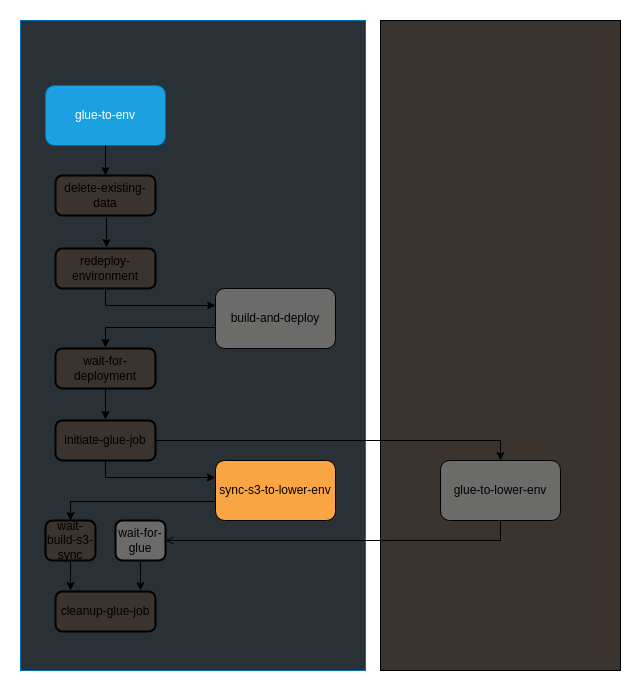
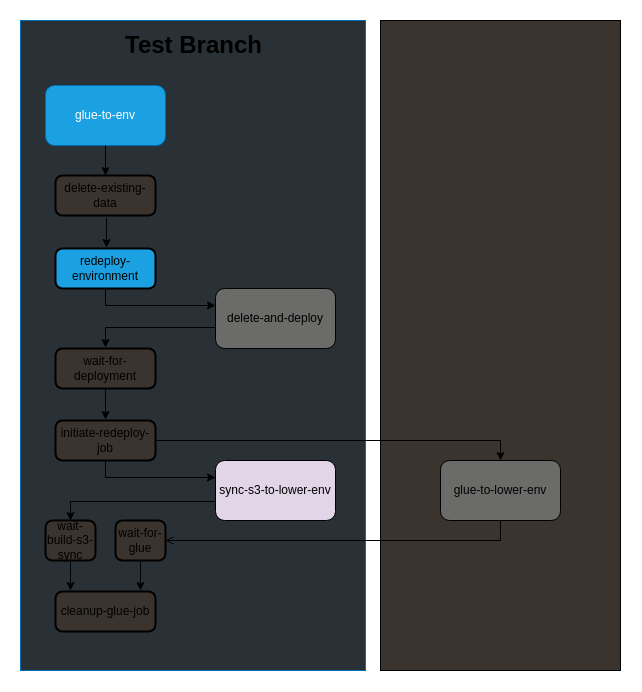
+ <mxCell id="26" value="Test Branch" style="text;strokeColor=none;fillColor=none;html=1;fontSize=24;fontStyle=1;verticalAlign=middle;align=center;fontFamily=Helvetica;" parent="1" vertex="1"><mxGeometry x="142.5" y="25" width="100" height="40" as="geometry" /></mxCell>
- <mxCell id="6" value="redeploy-environment" style="rounded=1;whiteSpace=wrap;html=1;absoluteArcSize=1;arcSize=14;strokeWidth=2;fontFamily=Helvetica;fillColor=#3B332D;" parent="1" vertex="1"><mxGeometry x="55" y="248" width="100" height="40" as="geometry" /></mxCell>
+ <mxCell id="6" value="redeploy-environment" style="rounded=1;whiteSpace=wrap;html=1;absoluteArcSize=1;arcSize=14;strokeWidth=2;fontFamily=Helvetica;fillColor=#1ba1e2;" parent="1" vertex="1"><mxGeometry x="55" y="248" width="100" height="40" as="geometry" /></mxCell>
- <mxCell id="7" value="build-and-deploy" style="rounded=1;whiteSpace=wrap;html=1;fontFamily=Helvetica;fillColor=#6B6B6A;" parent="1" vertex="1"><mxGeometry x="215" y="288" width="120" height="60" as="geometry" /></mxCell>
+ <mxCell id="7" value="delete-and-deploy" style="rounded=1;whiteSpace=wrap;html=1;fontFamily=Helvetica;fillColor=#6B6B6A;" parent="1" vertex="1"><mxGeometry x="215" y="288" width="120" height="60" as="geometry" /></mxCell>
- <mxCell id="14" value="initiate-glue-job" style="rounded=1;whiteSpace=wrap;html=1;absoluteArcSize=1;arcSize=14;strokeWidth=2;fontFamily=Helvetica;fillColor=#3B332D;" parent="1" vertex="1"><mxGeometry x="55" y="420" width="100" height="40" as="geometry" /></mxCell>
+ <mxCell id="14" value="initiate-redeploy-job" style="rounded=1;whiteSpace=wrap;html=1;absoluteArcSize=1;arcSize=14;strokeWidth=2;fontFamily=Helvetica;fillColor=#3B332D;" parent="1" vertex="1"><mxGeometry x="55" y="420" width="100" height="40" as="geometry" /></mxCell>
- <mxCell id="15" value="sync-s3-to-lower-env" style="rounded=1;whiteSpace=wrap;html=1;fontFamily=Helvetica;fillColor=#FAA543;" parent="1" vertex="1"><mxGeometry x="215" y="460" width="120" height="60" as="geometry" /></mxCell>
+ <mxCell id="15" value="sync-s3-to-lower-env" style="rounded=1;whiteSpace=wrap;html=1;fontFamily=Helvetica;fillColor=#e1d5e7;" parent="1" vertex="1"><mxGeometry x="215" y="460" width="120" height="60" as="geometry" /></mxCell>
- <mxCell id="20" value="wait-for-glue" style="rounded=1;whiteSpace=wrap;html=1;absoluteArcSize=1;arcSize=14;strokeWidth=2;fontFamily=Helvetica;fillColor=#6b6b6a;" parent="1" vertex="1"><mxGeometry x="115" y="520" width="50" height="40" as="geometry" /></mxCell>
+ <mxCell id="20" value="wait-for-glue" style="rounded=1;whiteSpace=wrap;html=1;absoluteArcSize=1;arcSize=14;strokeWidth=2;fontFamily=Helvetica;fillColor=#3B332D;" parent="1" vertex="1"><mxGeometry x="115" y="520" width="50" height="40" as="geometry" /></mxCell>
